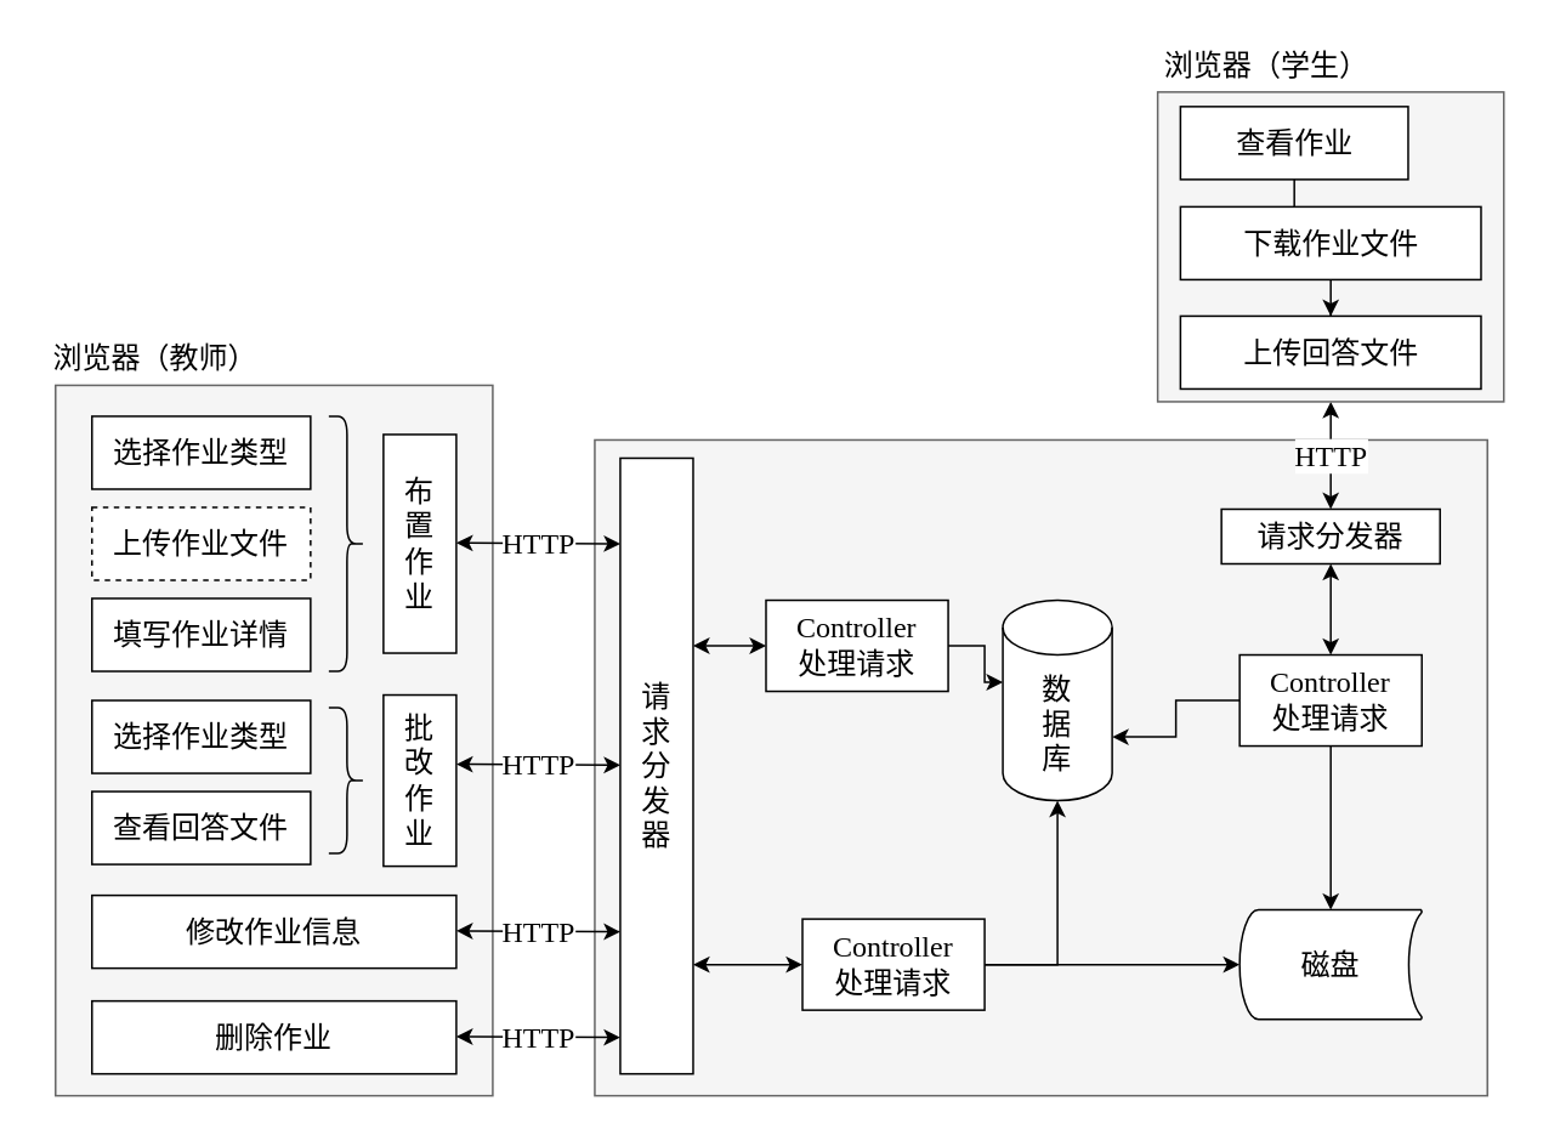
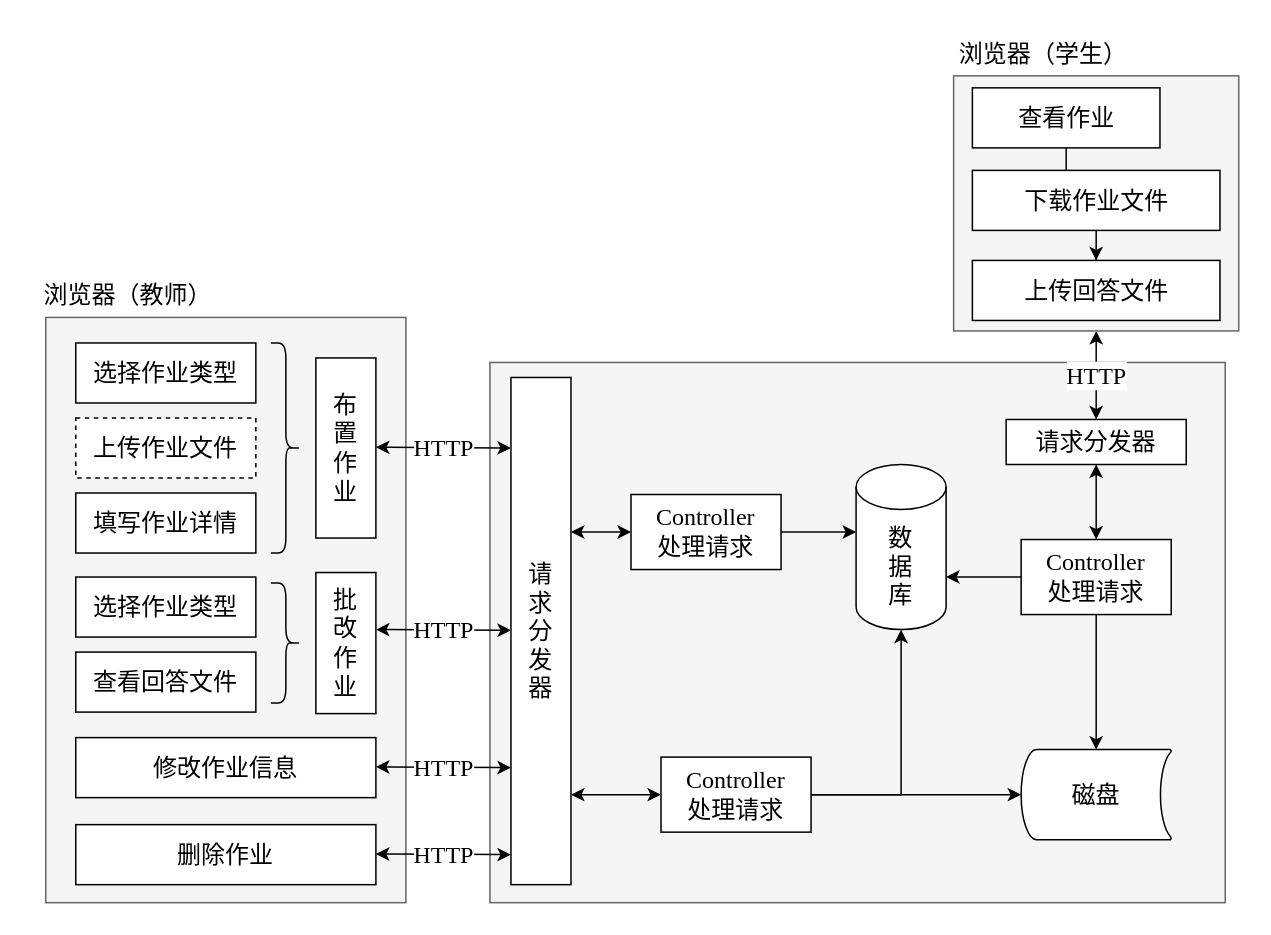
- <mxCell id="21" value="数&lt;br&gt;据&lt;br&gt;库" style="shape=cylinder3;whiteSpace=wrap;html=1;boundedLbl=1;backgroundOutline=1;size=15;fontFamily=宋体;fontSize=16;" vertex="1" parent="1"><mxGeometry x="550" y="329" width="60" height="110" as="geometry" /></mxCell>
+ <mxCell id="21" value="数&lt;br&gt;据&lt;br&gt;库" style="shape=cylinder3;whiteSpace=wrap;html=1;boundedLbl=1;backgroundOutline=1;size=15;fontFamily=宋体;fontSize=16;" vertex="1" parent="1"><mxGeometry x="570" y="309" width="60" height="110" as="geometry" /></mxCell>
